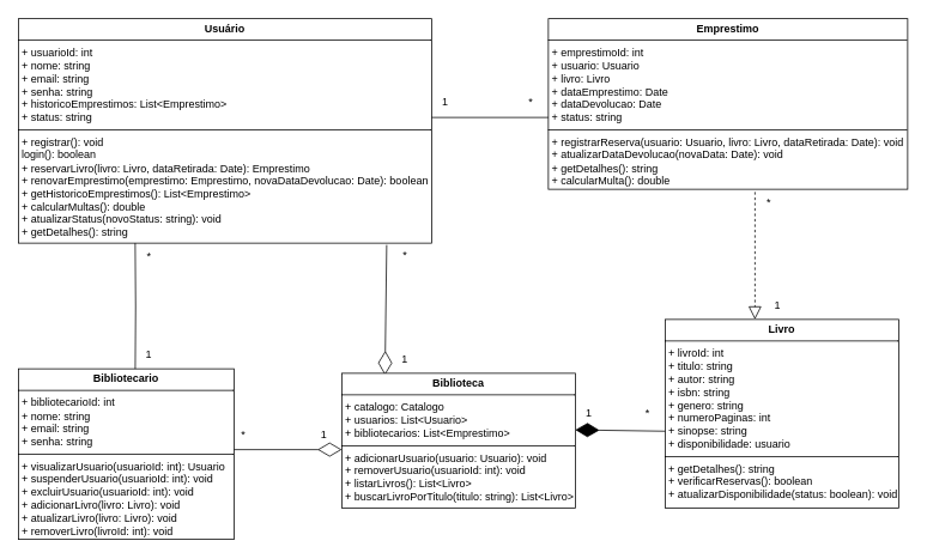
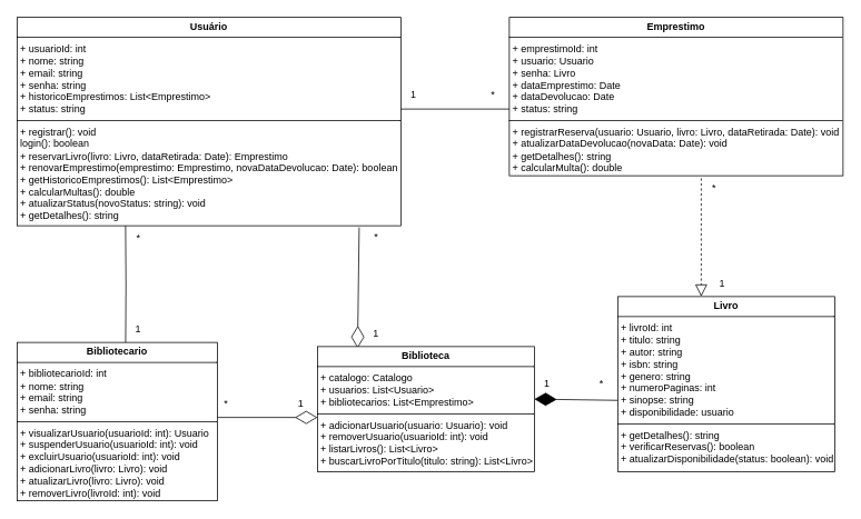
- <mxCell id="6" value="&lt;p style=&quot;margin:0px;margin-top:4px;text-align:center;&quot;&gt;&lt;b&gt;Emprestimo&lt;/b&gt;&lt;/p&gt;&lt;hr size=&quot;1&quot; style=&quot;border-style:solid;&quot;&gt;&lt;p style=&quot;margin:0px;margin-left:4px;&quot;&gt;&lt;span style=&quot;background-color: initial;&quot;&gt;+ emprestimoId: int&lt;/span&gt;&lt;/p&gt;&lt;p style=&quot;margin:0px;margin-left:4px;&quot;&gt;+ usuario: Usuario&lt;span style=&quot;background-color: initial;&quot;&gt;&lt;br&gt;&lt;/span&gt;&lt;/p&gt;&lt;p style=&quot;margin:0px;margin-left:4px;&quot;&gt;+ livro: Livro&lt;br&gt;&lt;/p&gt;&lt;p style=&quot;margin:0px;margin-left:4px;&quot;&gt;&lt;span style=&quot;background-color: initial;&quot;&gt;+ dataEmprestimo: Date&lt;/span&gt;&lt;br&gt;&lt;/p&gt;&lt;p style=&quot;margin:0px;margin-left:4px;&quot;&gt;+ dataDevolucao: Date&lt;/p&gt;&lt;p style=&quot;margin:0px;margin-left:4px;&quot;&gt;+ status: string&lt;/p&gt;&lt;hr size=&quot;1&quot; style=&quot;border-style:solid;&quot;&gt;&lt;p style=&quot;margin:0px;margin-left:4px;&quot;&gt;&lt;span style=&quot;background-color: initial;&quot;&gt;+ registrarReserva(usuario: Usuario, livro: Livro, dataRetirada: Date): void&lt;/span&gt;&lt;br&gt;&lt;/p&gt;&lt;p style=&quot;margin:0px;margin-left:4px;&quot;&gt;+ atualizarDataDevolucao(novaData: Date): void&lt;span style=&quot;background-color: initial;&quot;&gt;&lt;br&gt;&lt;/span&gt;&lt;/p&gt;&lt;p style=&quot;margin:0px;margin-left:4px;&quot;&gt;+&amp;nbsp;getDetalhes(): string&lt;/p&gt;&lt;p style=&quot;margin: 0px 0px 0px 4px;&quot;&gt;&lt;span style=&quot;background-color: initial;&quot;&gt;+&amp;nbsp;&lt;/span&gt;&lt;span style=&quot;background-color: initial;&quot;&gt;calcularMulta(): double&lt;/span&gt;&lt;/p&gt;&lt;div&gt;&lt;span style=&quot;background-color: initial;&quot;&gt;&lt;br&gt;&lt;/span&gt;&lt;/div&gt;" style="verticalAlign=top;align=left;overflow=fill;html=1;whiteSpace=wrap;" vertex="1" parent="1"><mxGeometry x="610" y="20" width="400" height="190" as="geometry" /></mxCell>
+ <mxCell id="6" value="&lt;p style=&quot;margin:0px;margin-top:4px;text-align:center;&quot;&gt;&lt;b&gt;Emprestimo&lt;/b&gt;&lt;/p&gt;&lt;hr size=&quot;1&quot; style=&quot;border-style:solid;&quot;&gt;&lt;p style=&quot;margin:0px;margin-left:4px;&quot;&gt;&lt;span style=&quot;background-color: initial;&quot;&gt;+ emprestimoId: int&lt;/span&gt;&lt;/p&gt;&lt;p style=&quot;margin:0px;margin-left:4px;&quot;&gt;+ usuario: Usuario&lt;span style=&quot;background-color: initial;&quot;&gt;&lt;br&gt;&lt;/span&gt;&lt;/p&gt;&lt;p style=&quot;margin:0px;margin-left:4px;&quot;&gt;+ senha: Livro&lt;br&gt;&lt;/p&gt;&lt;p style=&quot;margin:0px;margin-left:4px;&quot;&gt;&lt;span style=&quot;background-color: initial;&quot;&gt;+ dataEmprestimo: Date&lt;/span&gt;&lt;br&gt;&lt;/p&gt;&lt;p style=&quot;margin:0px;margin-left:4px;&quot;&gt;+ dataDevolucao: Date&lt;/p&gt;&lt;p style=&quot;margin:0px;margin-left:4px;&quot;&gt;+ status: string&lt;/p&gt;&lt;hr size=&quot;1&quot; style=&quot;border-style:solid;&quot;&gt;&lt;p style=&quot;margin:0px;margin-left:4px;&quot;&gt;&lt;span style=&quot;background-color: initial;&quot;&gt;+ registrarReserva(usuario: Usuario, livro: Livro, dataRetirada: Date): void&lt;/span&gt;&lt;br&gt;&lt;/p&gt;&lt;p style=&quot;margin:0px;margin-left:4px;&quot;&gt;+ atualizarDataDevolucao(novaData: Date): void&lt;span style=&quot;background-color: initial;&quot;&gt;&lt;br&gt;&lt;/span&gt;&lt;/p&gt;&lt;p style=&quot;margin:0px;margin-left:4px;&quot;&gt;+&amp;nbsp;getDetalhes(): string&lt;/p&gt;&lt;p style=&quot;margin: 0px 0px 0px 4px;&quot;&gt;&lt;span style=&quot;background-color: initial;&quot;&gt;+&amp;nbsp;&lt;/span&gt;&lt;span style=&quot;background-color: initial;&quot;&gt;calcularMulta(): double&lt;/span&gt;&lt;/p&gt;&lt;div&gt;&lt;span style=&quot;background-color: initial;&quot;&gt;&lt;br&gt;&lt;/span&gt;&lt;/div&gt;" style="verticalAlign=top;align=left;overflow=fill;html=1;whiteSpace=wrap;" vertex="1" parent="1"><mxGeometry x="610" y="20" width="400" height="190" as="geometry" /></mxCell>
